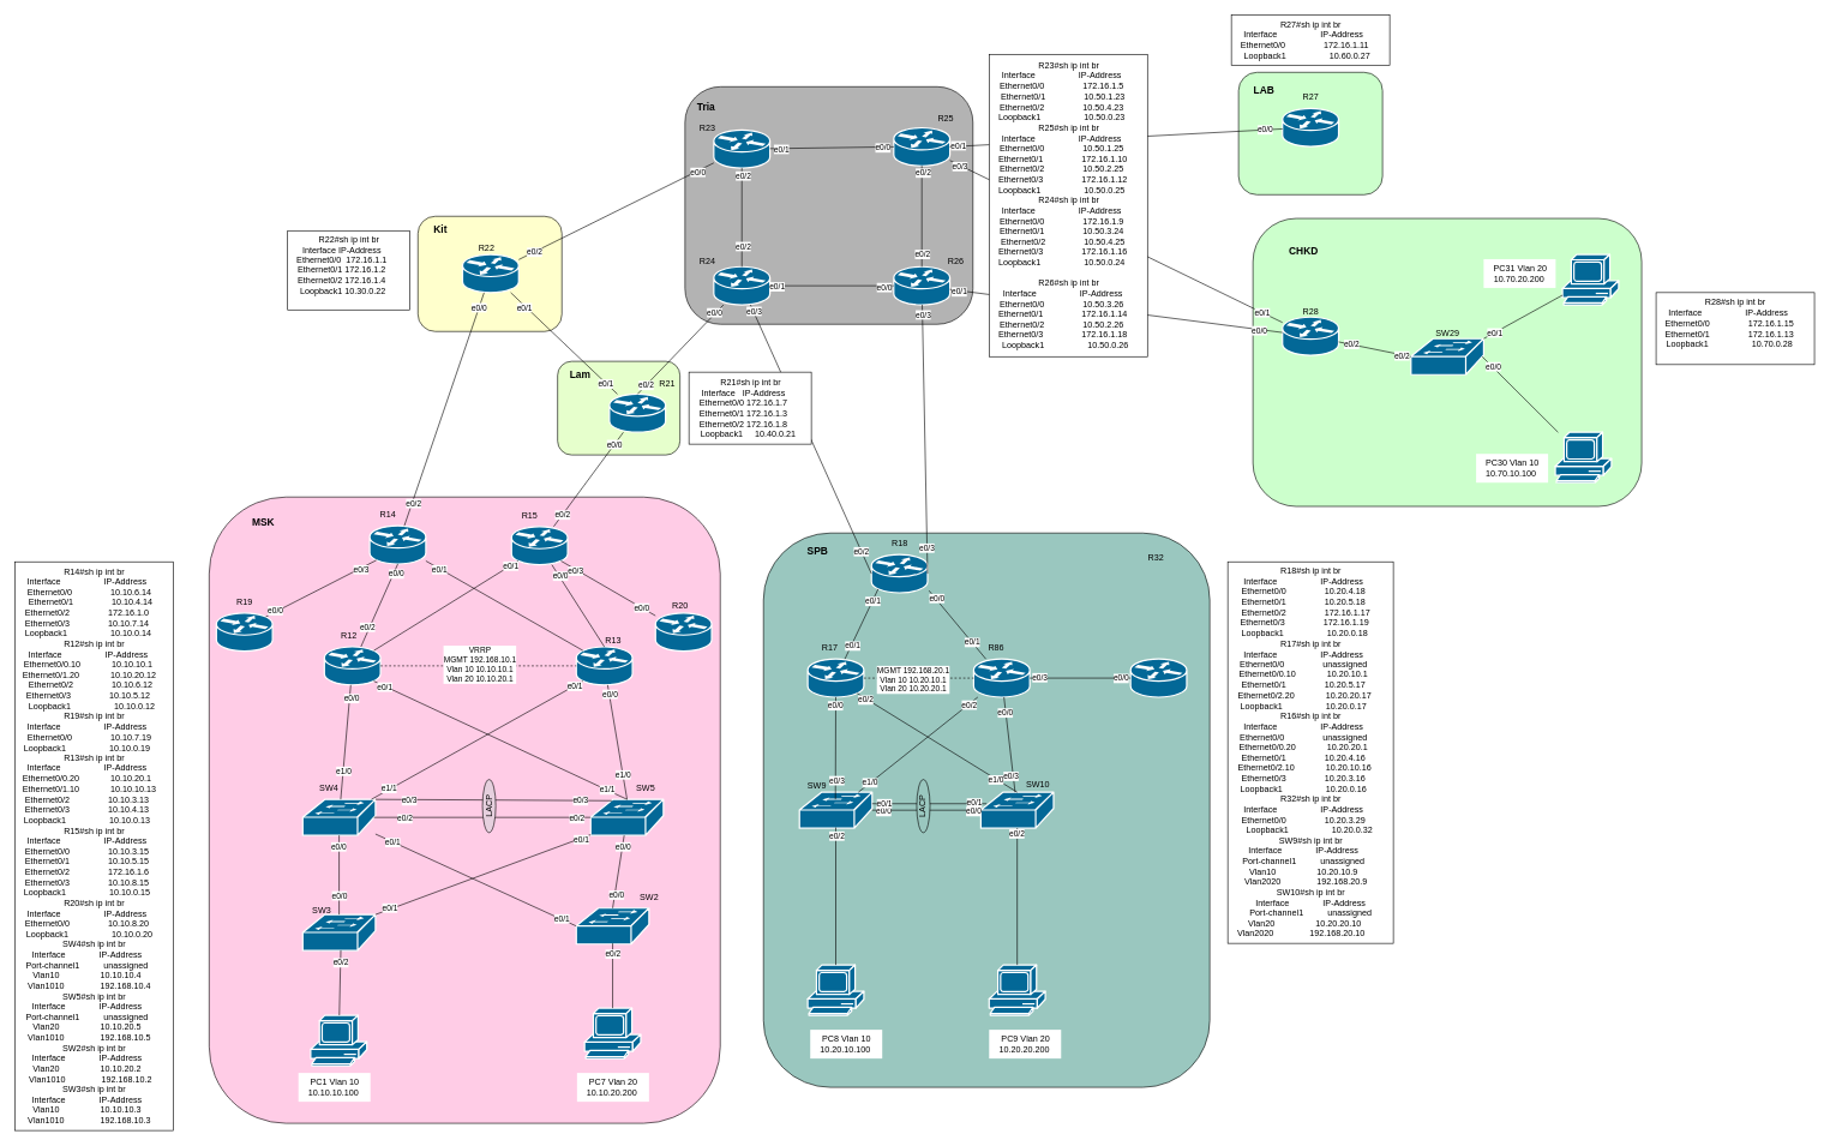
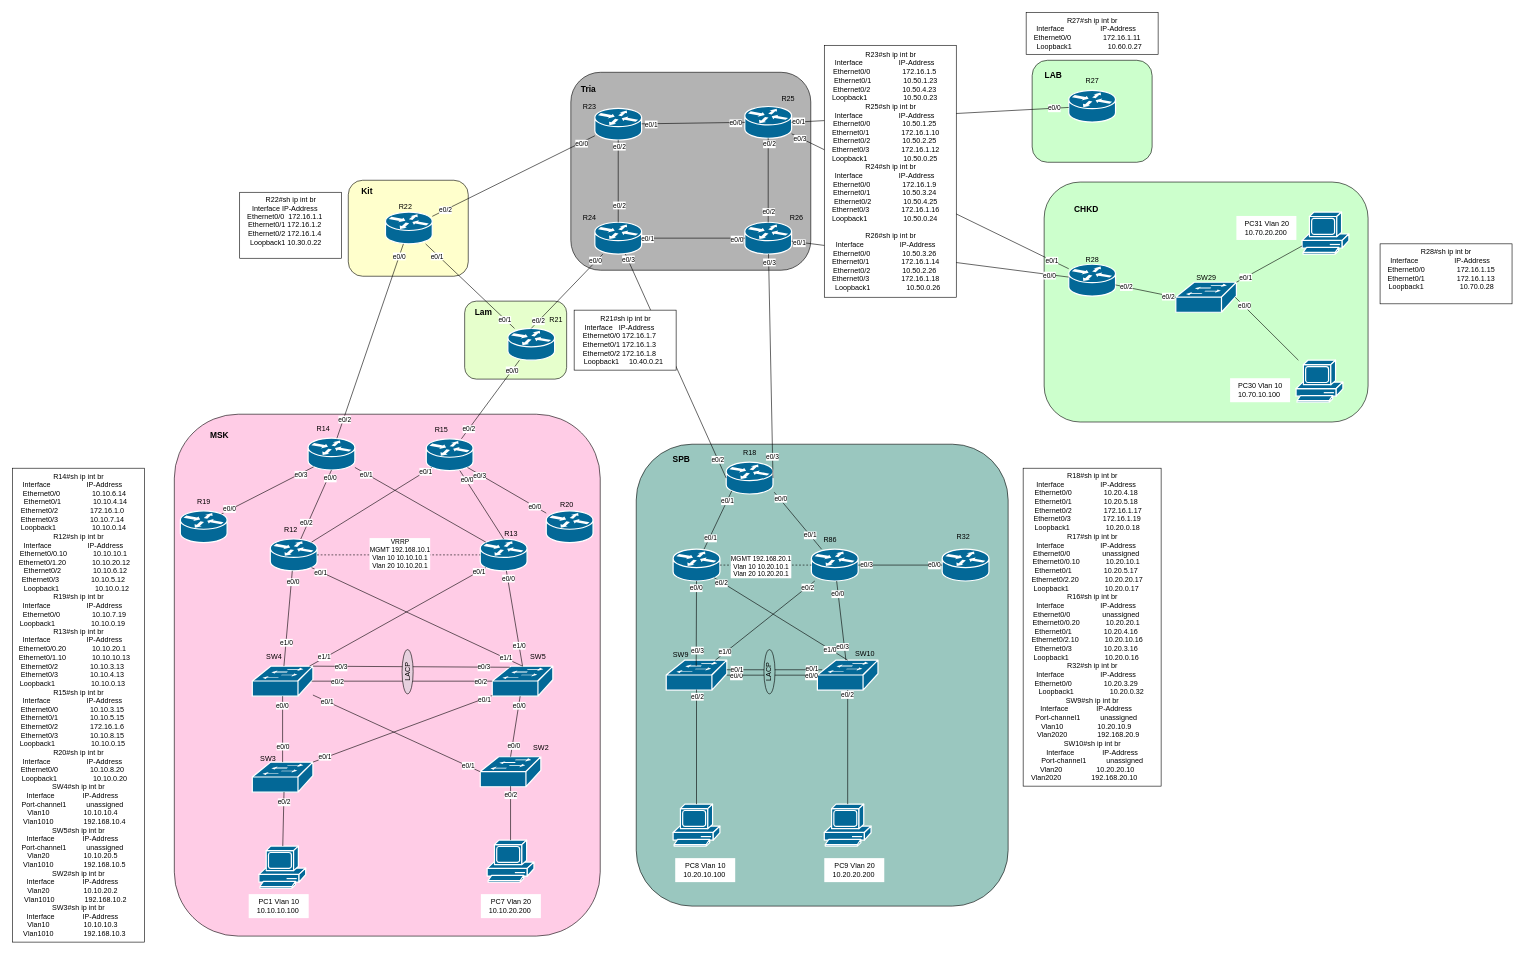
- <mxCell id="167" value="R32" style="text;html=1;align=center;verticalAlign=middle;resizable=0;points=[];autosize=1;strokeColor=none;fillColor=none;" vertex="1" parent="1"><mxGeometry x="1580" y="760" width="50" height="30" as="geometry" /></mxCell>
+ <mxCell id="167" value="R32" style="text;html=1;align=center;verticalAlign=middle;resizable=0;points=[];autosize=1;strokeColor=none;fillColor=none;" vertex="1" parent="1"><mxGeometry x="1580" y="880" width="50" height="30" as="geometry" /></mxCell>
- <mxCell id="169" value="R17" style="text;html=1;align=center;verticalAlign=middle;resizable=0;points=[];autosize=1;strokeColor=none;fillColor=none;" vertex="1" parent="1"><mxGeometry x="1126.5" y="885" width="50" height="30" as="geometry" /></mxCell>
